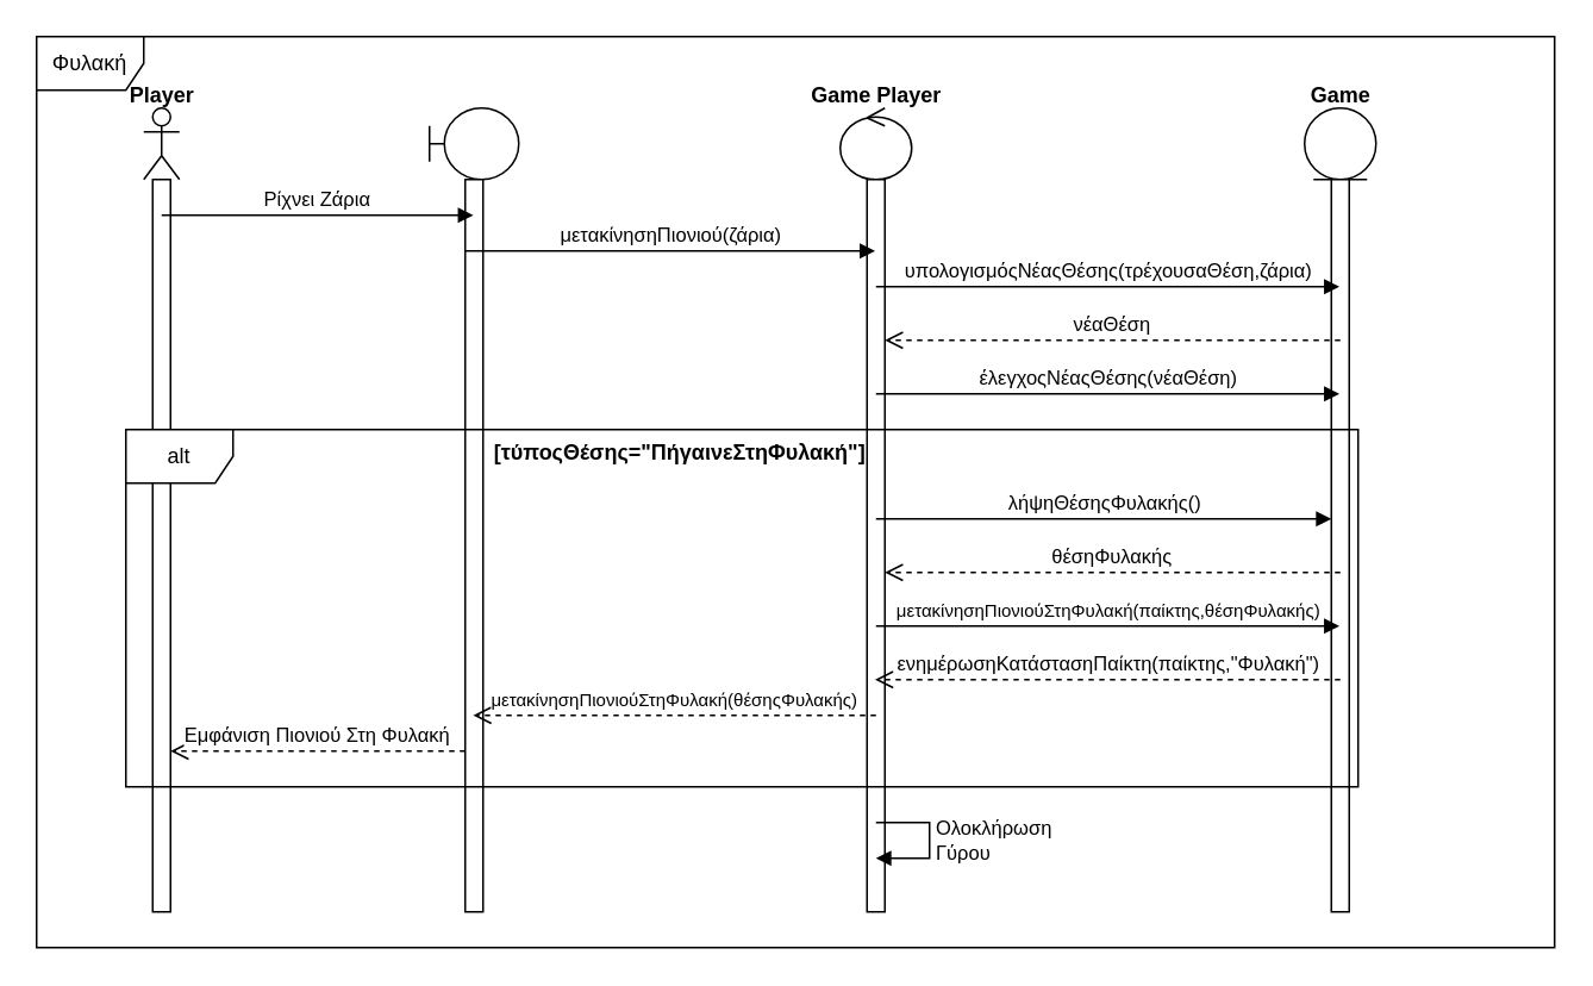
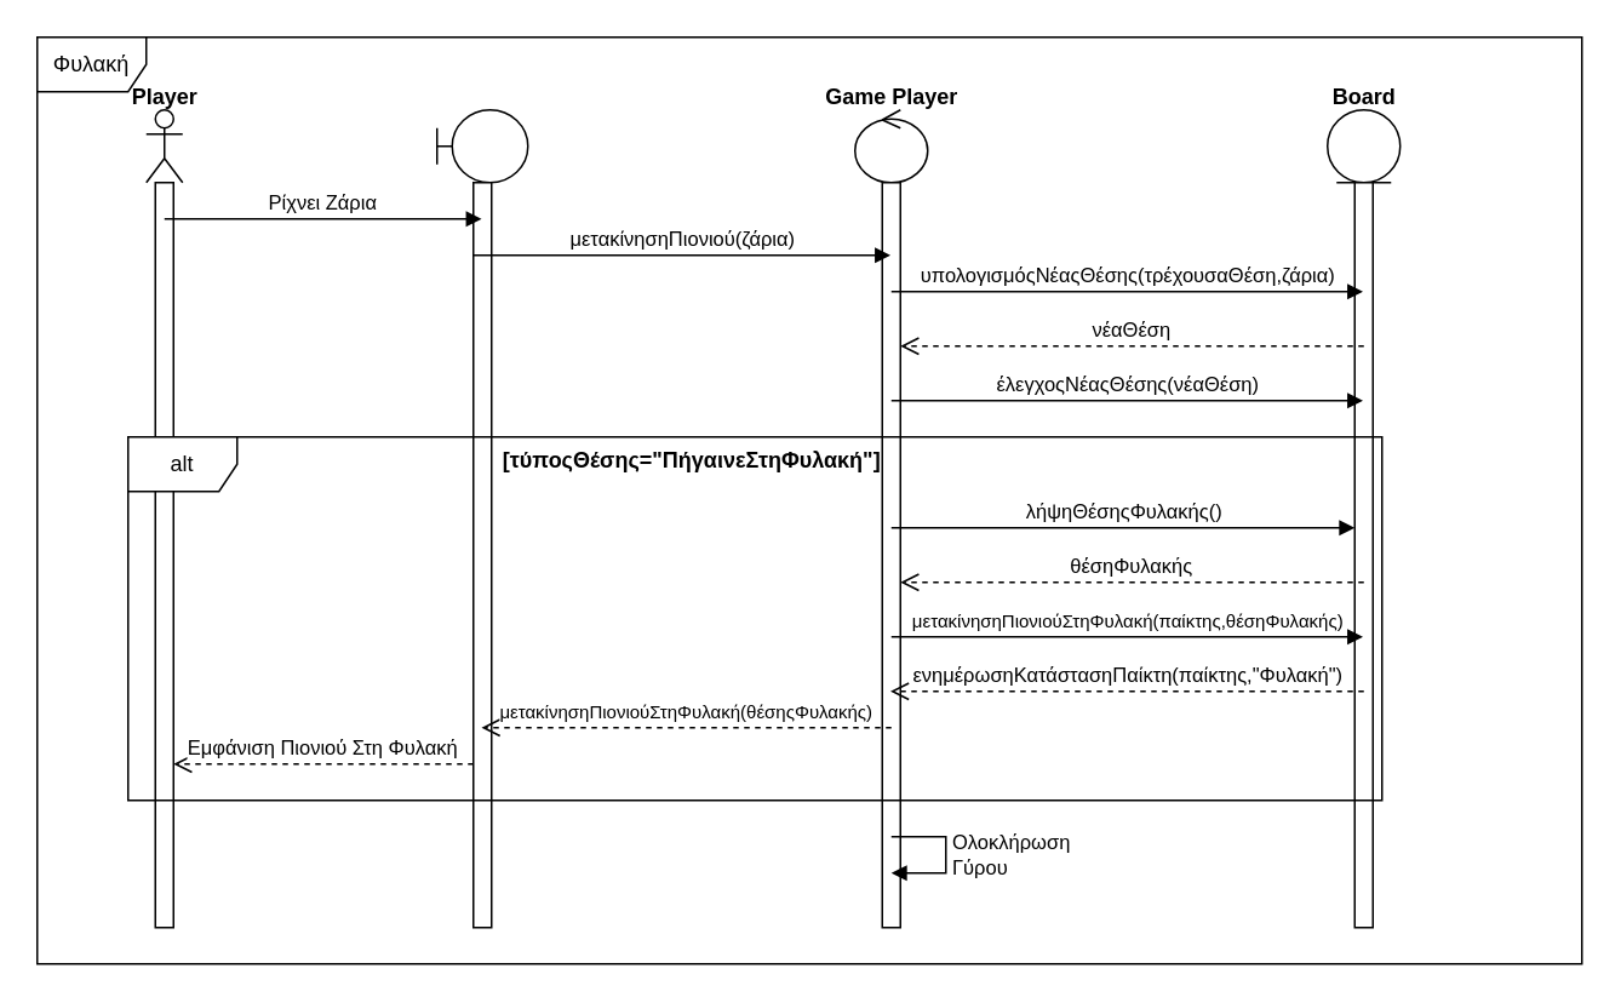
- <mxCell id="13" value="Game" style="text;align=center;fontStyle=1;verticalAlign=middle;spacingLeft=3;spacingRight=3;strokeColor=none;rotatable=0;points=[[0,0.5],[1,0.5]];portConstraint=eastwest;html=1;" vertex="1" parent="1"><mxGeometry x="710" y="40" width="80" height="26" as="geometry" /></mxCell>
+ <mxCell id="13" value="Board" style="text;align=center;fontStyle=1;verticalAlign=middle;spacingLeft=3;spacingRight=3;strokeColor=none;rotatable=0;points=[[0,0.5],[1,0.5]];portConstraint=eastwest;html=1;" vertex="1" parent="1"><mxGeometry x="710" y="40" width="80" height="26" as="geometry" /></mxCell>
